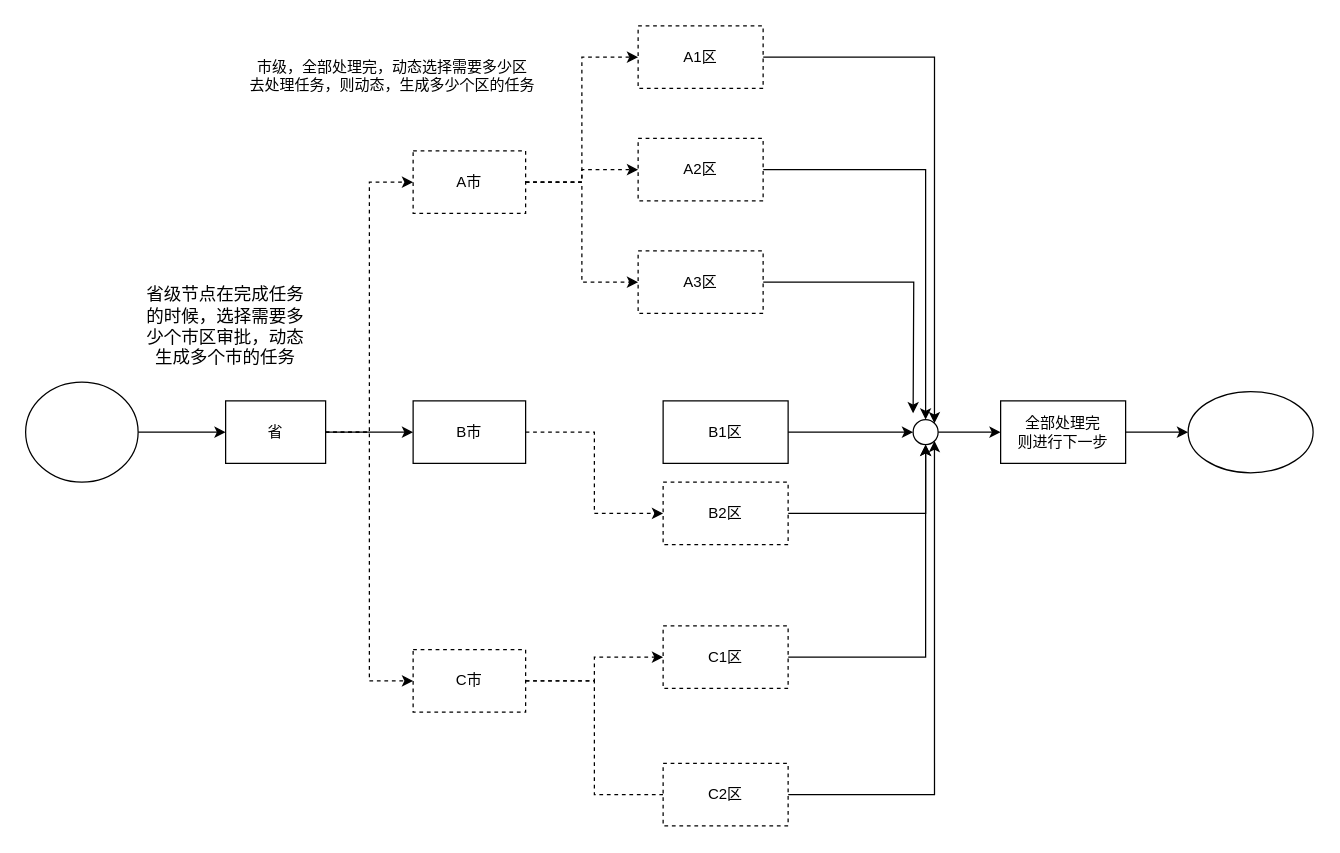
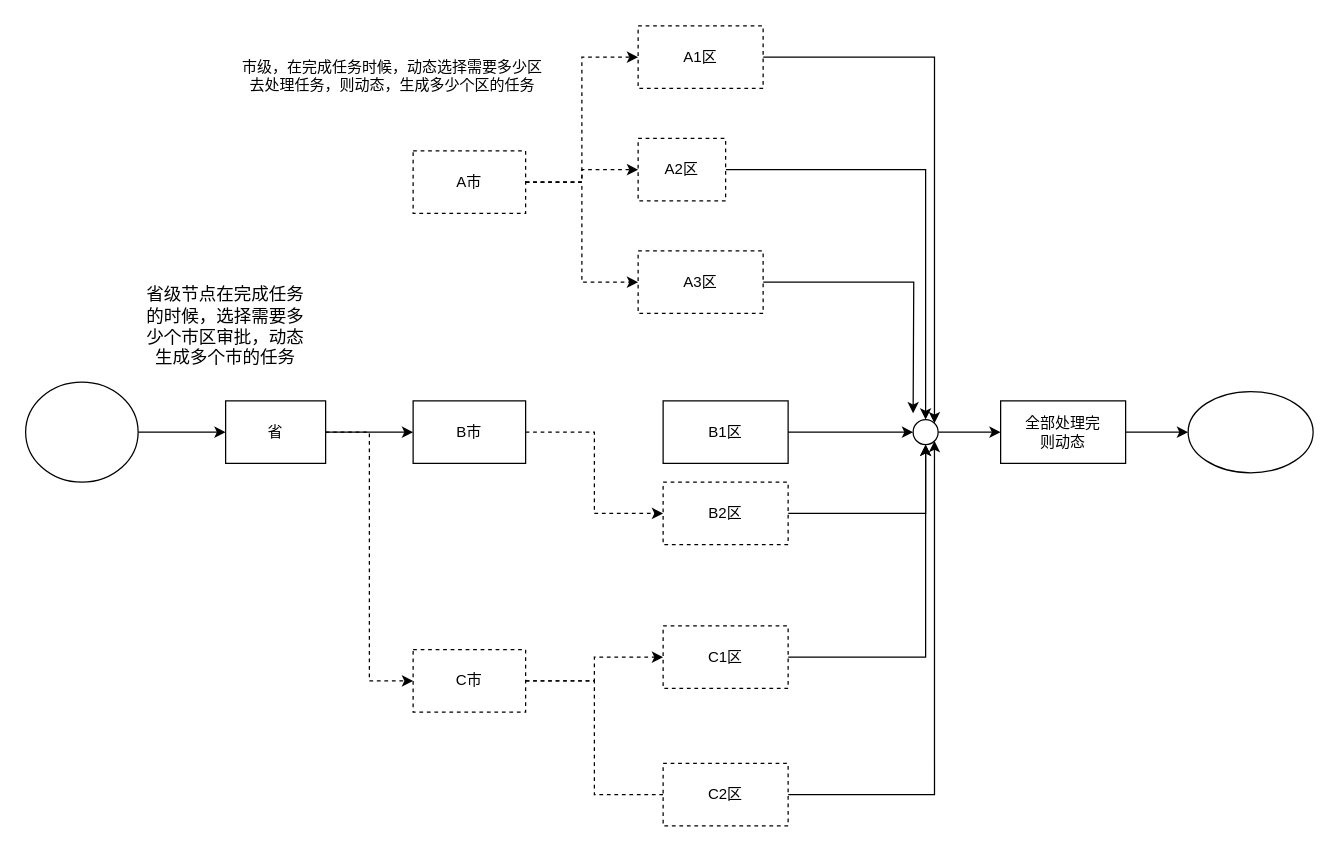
- <mxCell id="37" value="市级，全部处理完，动态选择需要多少区&lt;br&gt;去处理任务，则动态，生成多少个区的任务" style="text;html=1;align=center;verticalAlign=middle;resizable=0;points=[];;autosize=1;" vertex="1" parent="1"><mxGeometry x="183" y="45" width="260" height="30" as="geometry" /></mxCell>
+ <mxCell id="37" value="市级，在完成任务时候，动态选择需要多少区&lt;br&gt;去处理任务，则动态，生成多少个区的任务" style="text;html=1;align=center;verticalAlign=middle;resizable=0;points=[];;autosize=1;" vertex="1" parent="1"><mxGeometry x="183" y="45" width="260" height="30" as="geometry" /></mxCell>
- <mxCell id="25" value="A2区" style="rounded=0;whiteSpace=wrap;html=1;dashed=1;" vertex="1" parent="1"><mxGeometry x="510" y="110" width="100" height="50" as="geometry" /></mxCell>
+ <mxCell id="25" value="A2区" style="rounded=0;whiteSpace=wrap;html=1;dashed=1;" vertex="1" parent="1"><mxGeometry x="510" y="110" width="70" height="50" as="geometry" /></mxCell>
- <mxCell id="5" style="edgeStyle=orthogonalEdgeStyle;rounded=0;orthogonalLoop=1;jettySize=auto;html=1;entryX=0;entryY=0.5;entryDx=0;entryDy=0;dashed=1;" edge="1" parent="1" source="7" target="18"><mxGeometry relative="1" as="geometry" /></mxCell>
- <mxCell id="13" value="全部处理完&lt;br&gt;则进行下一步" style="rounded=0;whiteSpace=wrap;html=1;" vertex="1" parent="1"><mxGeometry x="800" y="320" width="100" height="50" as="geometry" /></mxCell>
+ <mxCell id="13" value="全部处理完&lt;br&gt;则动态" style="rounded=0;whiteSpace=wrap;html=1;" vertex="1" parent="1"><mxGeometry x="800" y="320" width="100" height="50" as="geometry" /></mxCell>
